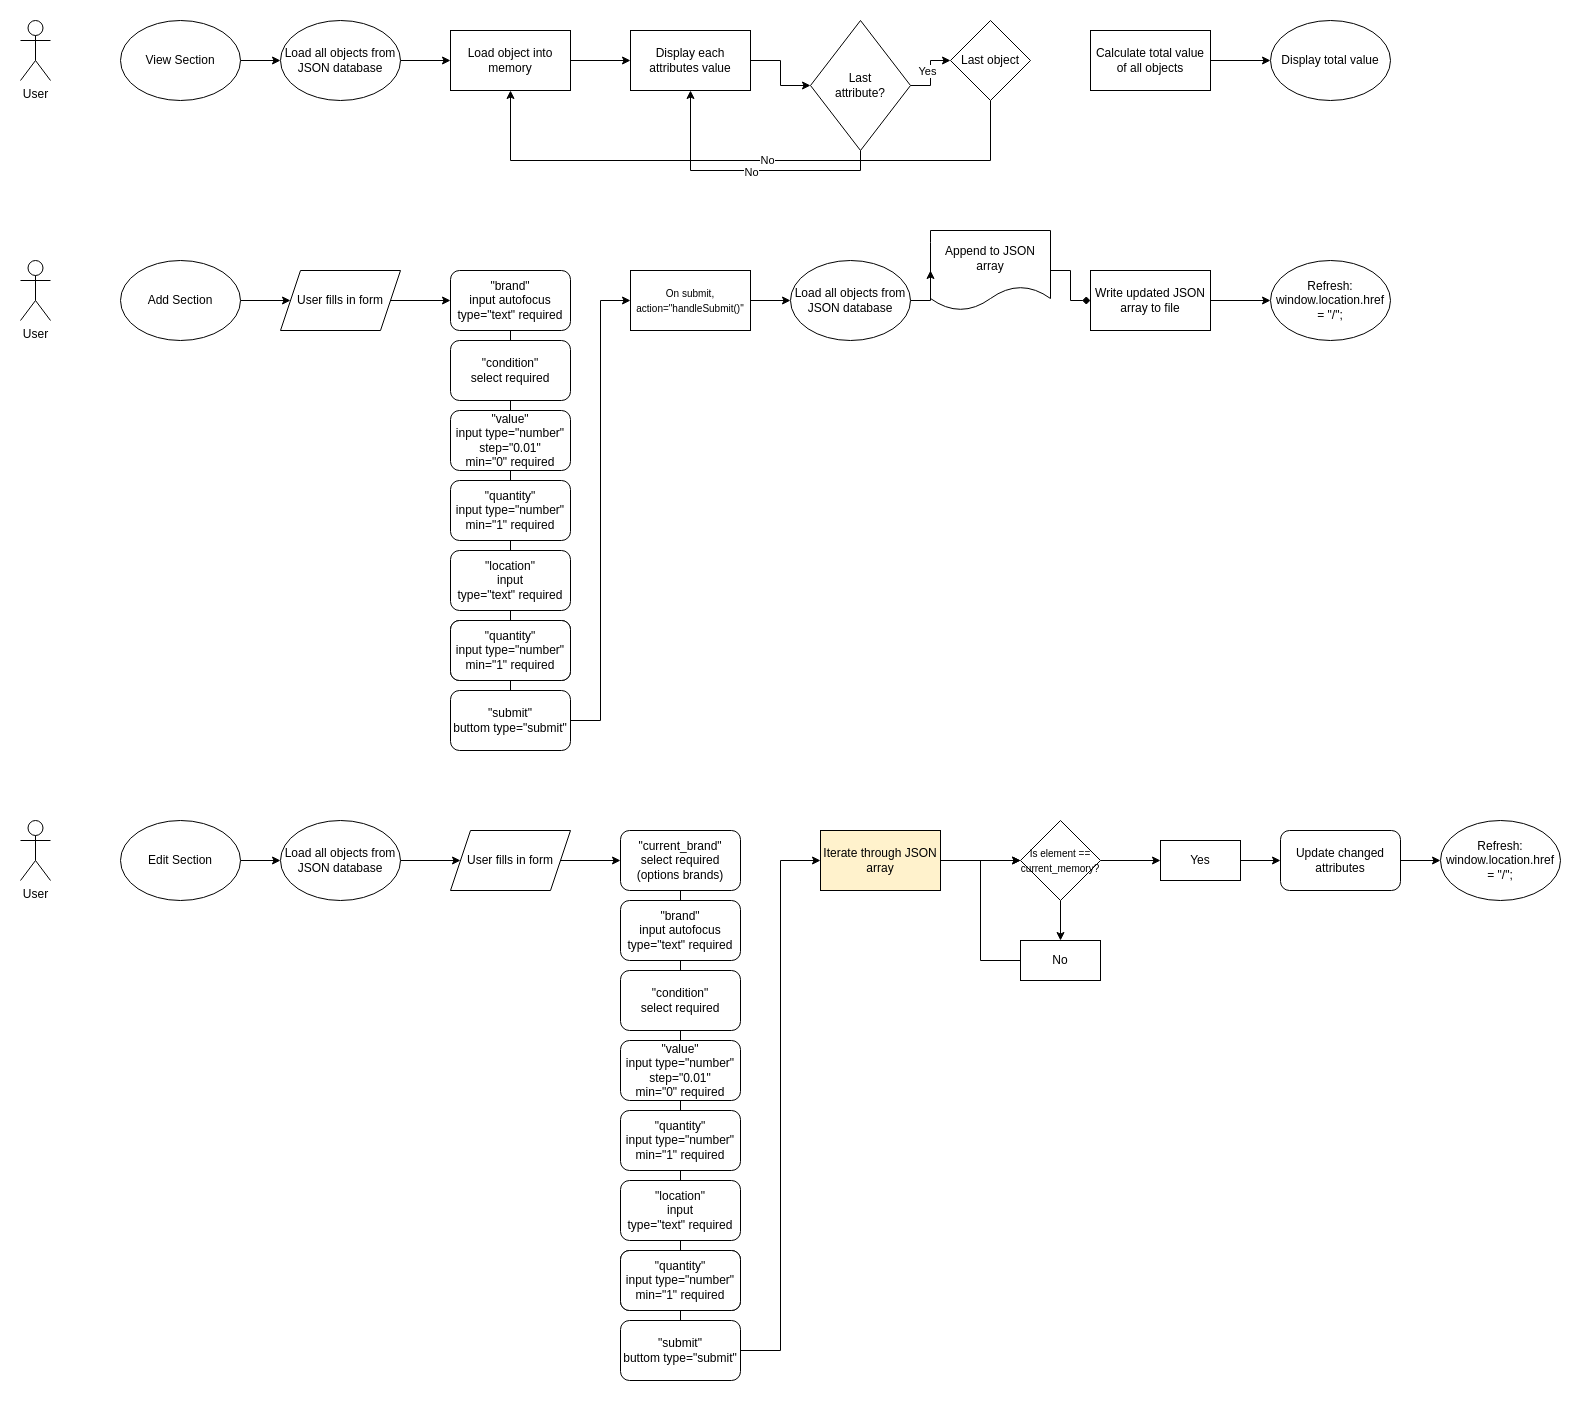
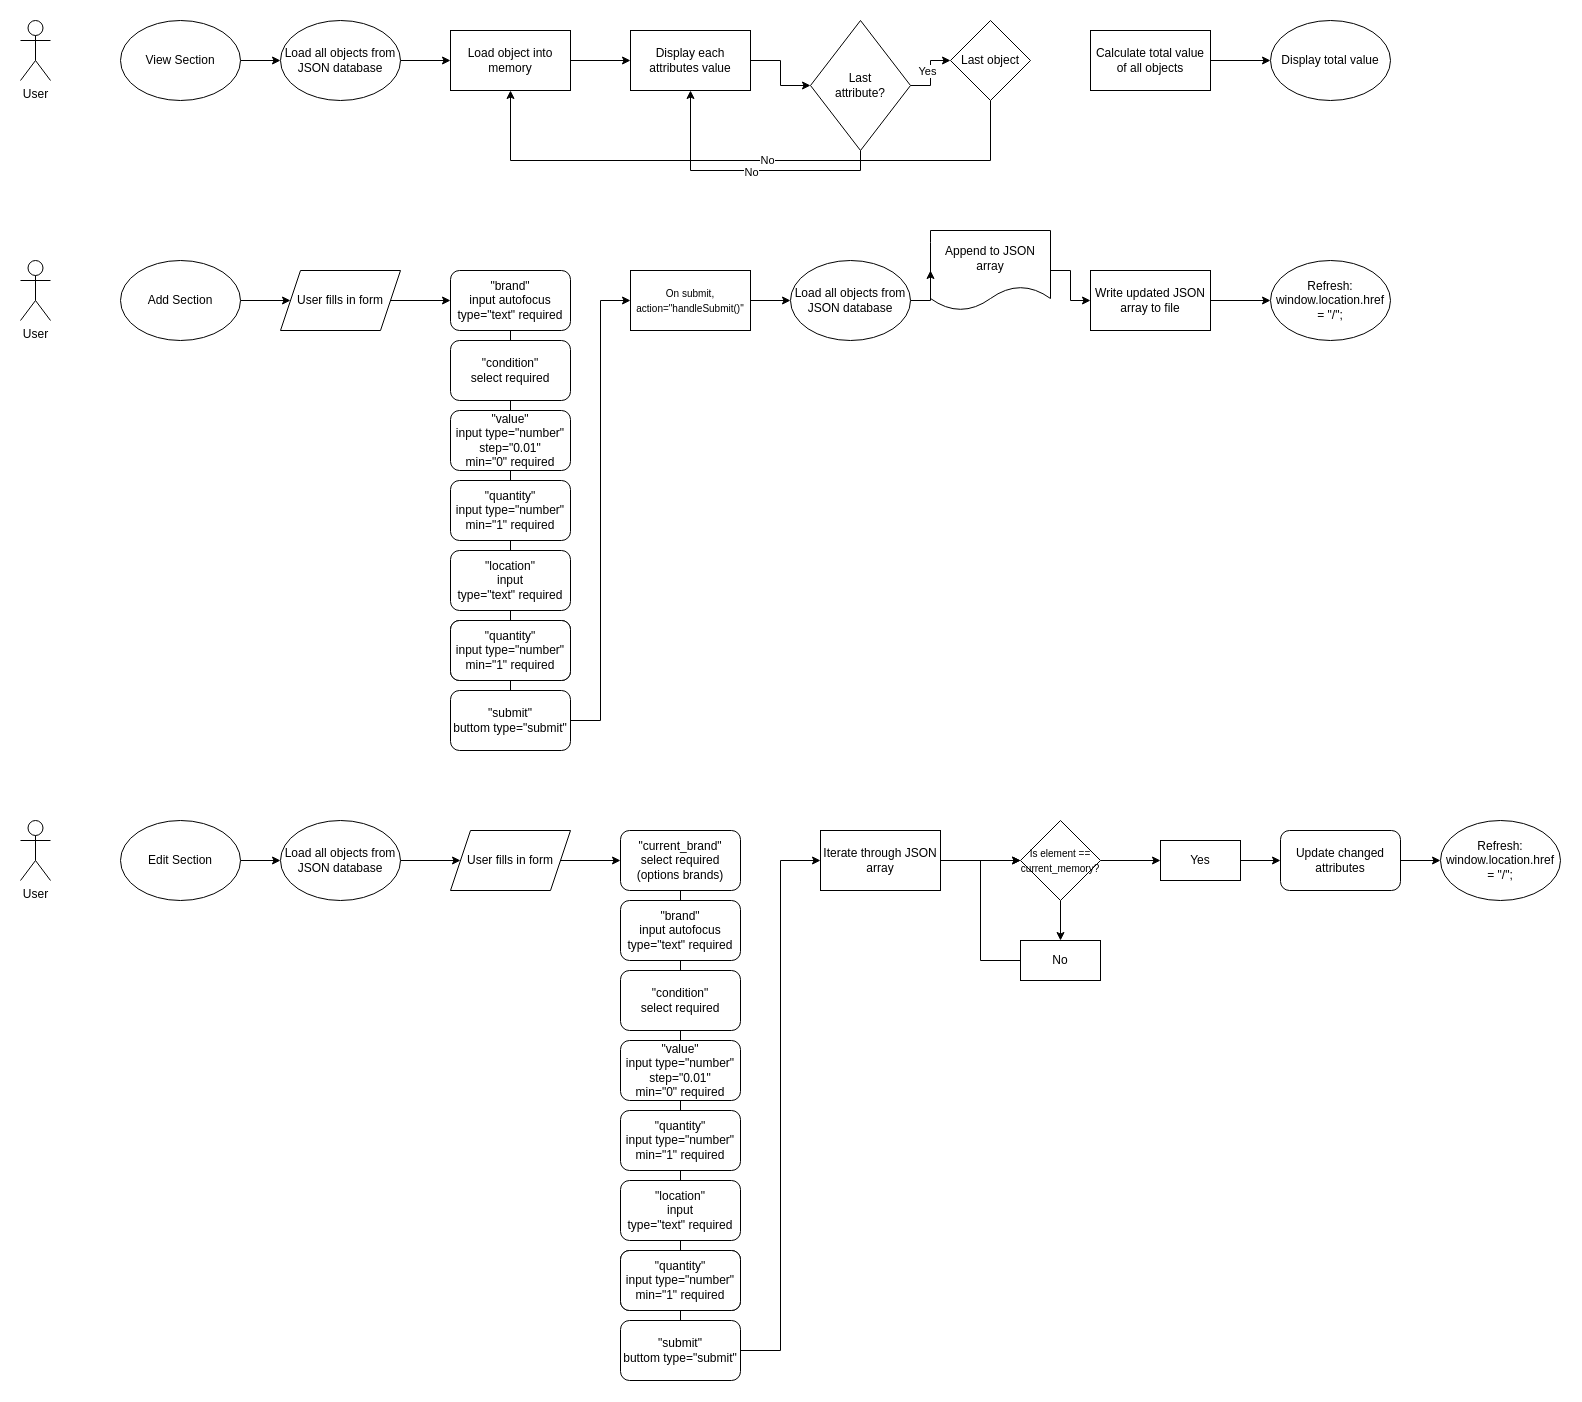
- <mxCell id="44" style="edgeStyle=orthogonalEdgeStyle;rounded=0;orthogonalLoop=1;jettySize=auto;html=1;exitX=1;exitY=0.5;exitDx=0;exitDy=0;entryX=0;entryY=0.5;entryDx=0;entryDy=0;endArrow=diamond;" edge="1" parent="1" source="45" target="49"><mxGeometry relative="1" as="geometry" /></mxCell>
+ <mxCell id="44" style="edgeStyle=orthogonalEdgeStyle;rounded=0;orthogonalLoop=1;jettySize=auto;html=1;exitX=1;exitY=0.5;exitDx=0;exitDy=0;entryX=0;entryY=0.5;entryDx=0;entryDy=0;" edge="1" parent="1" source="45" target="49"><mxGeometry relative="1" as="geometry" /></mxCell>
- <mxCell id="76" value="Iterate through JSON&lt;br&gt;array" style="rounded=0;whiteSpace=wrap;html=1;fillColor=#fff2cc;" vertex="1" parent="1"><mxGeometry x="820" y="830" width="120" height="60" as="geometry" /></mxCell>
+ <mxCell id="76" value="Iterate through JSON&lt;br&gt;array" style="rounded=0;whiteSpace=wrap;html=1;" vertex="1" parent="1"><mxGeometry x="820" y="830" width="120" height="60" as="geometry" /></mxCell>
